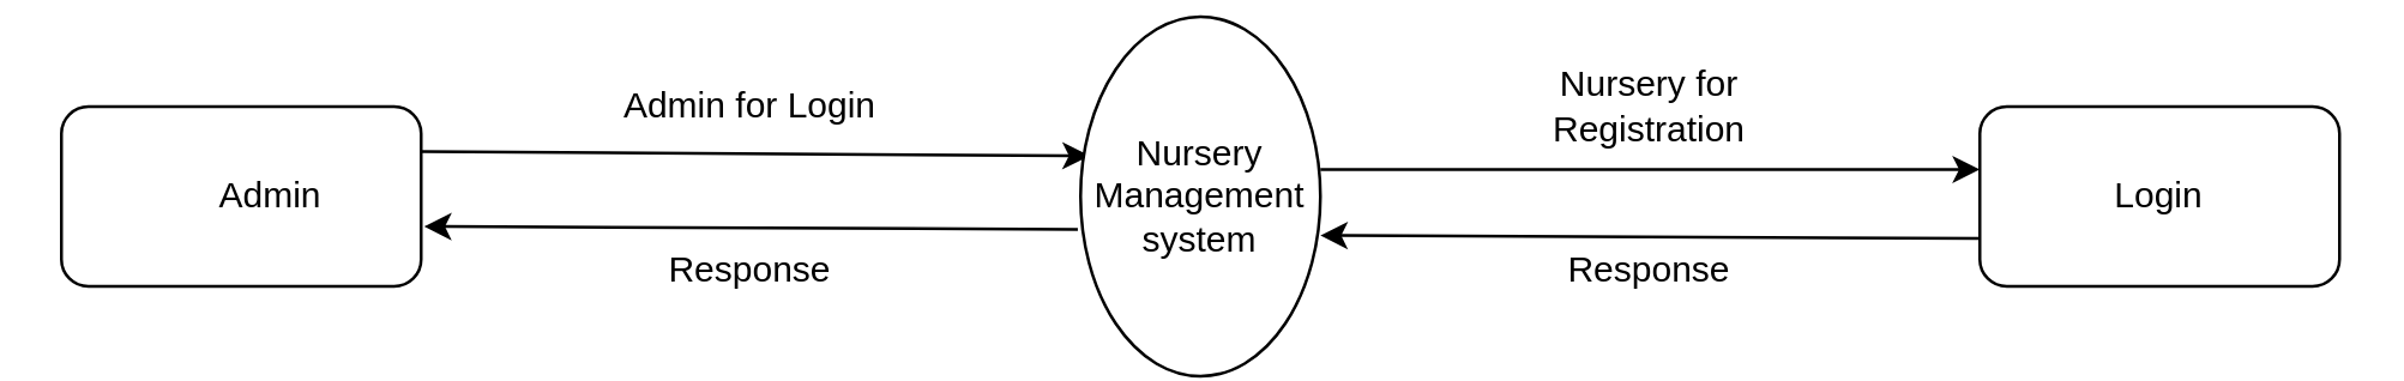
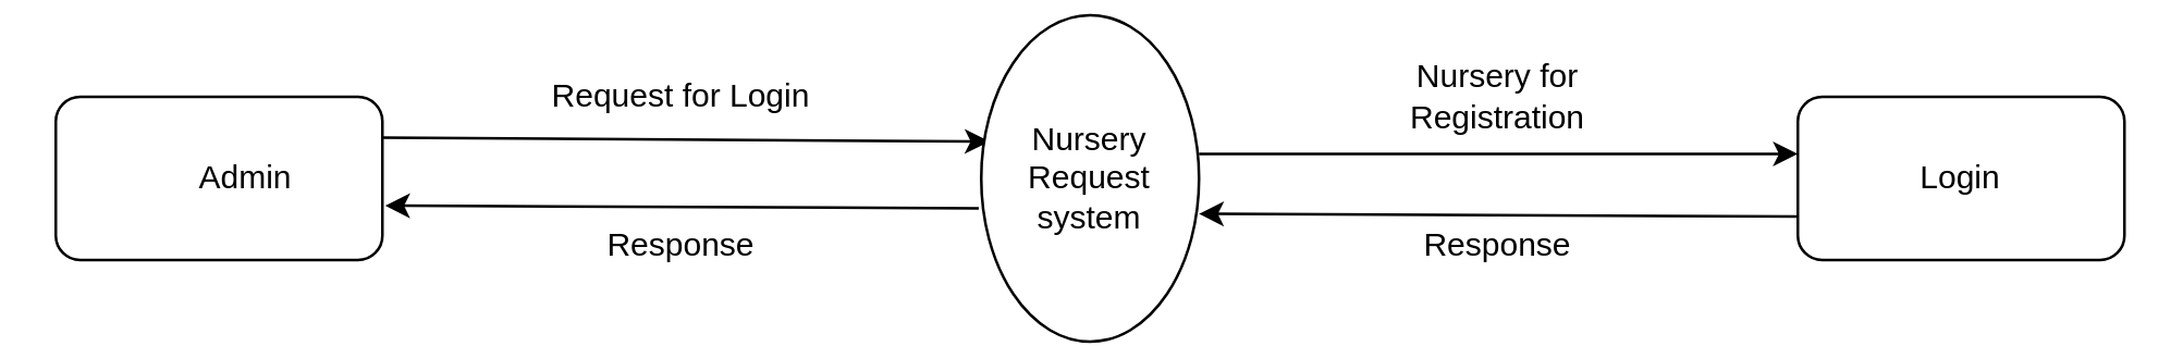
- <mxCell id="10" value="Admin for Login" style="text;html=1;align=center;verticalAlign=middle;whiteSpace=wrap;rounded=0;" vertex="1" parent="1"><mxGeometry x="200" y="20" width="100" height="30" as="geometry" /></mxCell>
+ <mxCell id="10" value="Request for Login" style="text;html=1;align=center;verticalAlign=middle;whiteSpace=wrap;rounded=0;" vertex="1" parent="1"><mxGeometry x="200" y="20" width="100" height="30" as="geometry" /></mxCell>
- <mxCell id="12" value="Nursery Management system" style="text;html=1;align=center;verticalAlign=middle;whiteSpace=wrap;rounded=0;" vertex="1" parent="1"><mxGeometry x="370" y="50" width="60" height="30" as="geometry" /></mxCell>
+ <mxCell id="12" value="Nursery Request system" style="text;html=1;align=center;verticalAlign=middle;whiteSpace=wrap;rounded=0;" vertex="1" parent="1"><mxGeometry x="370" y="50" width="60" height="30" as="geometry" /></mxCell>
